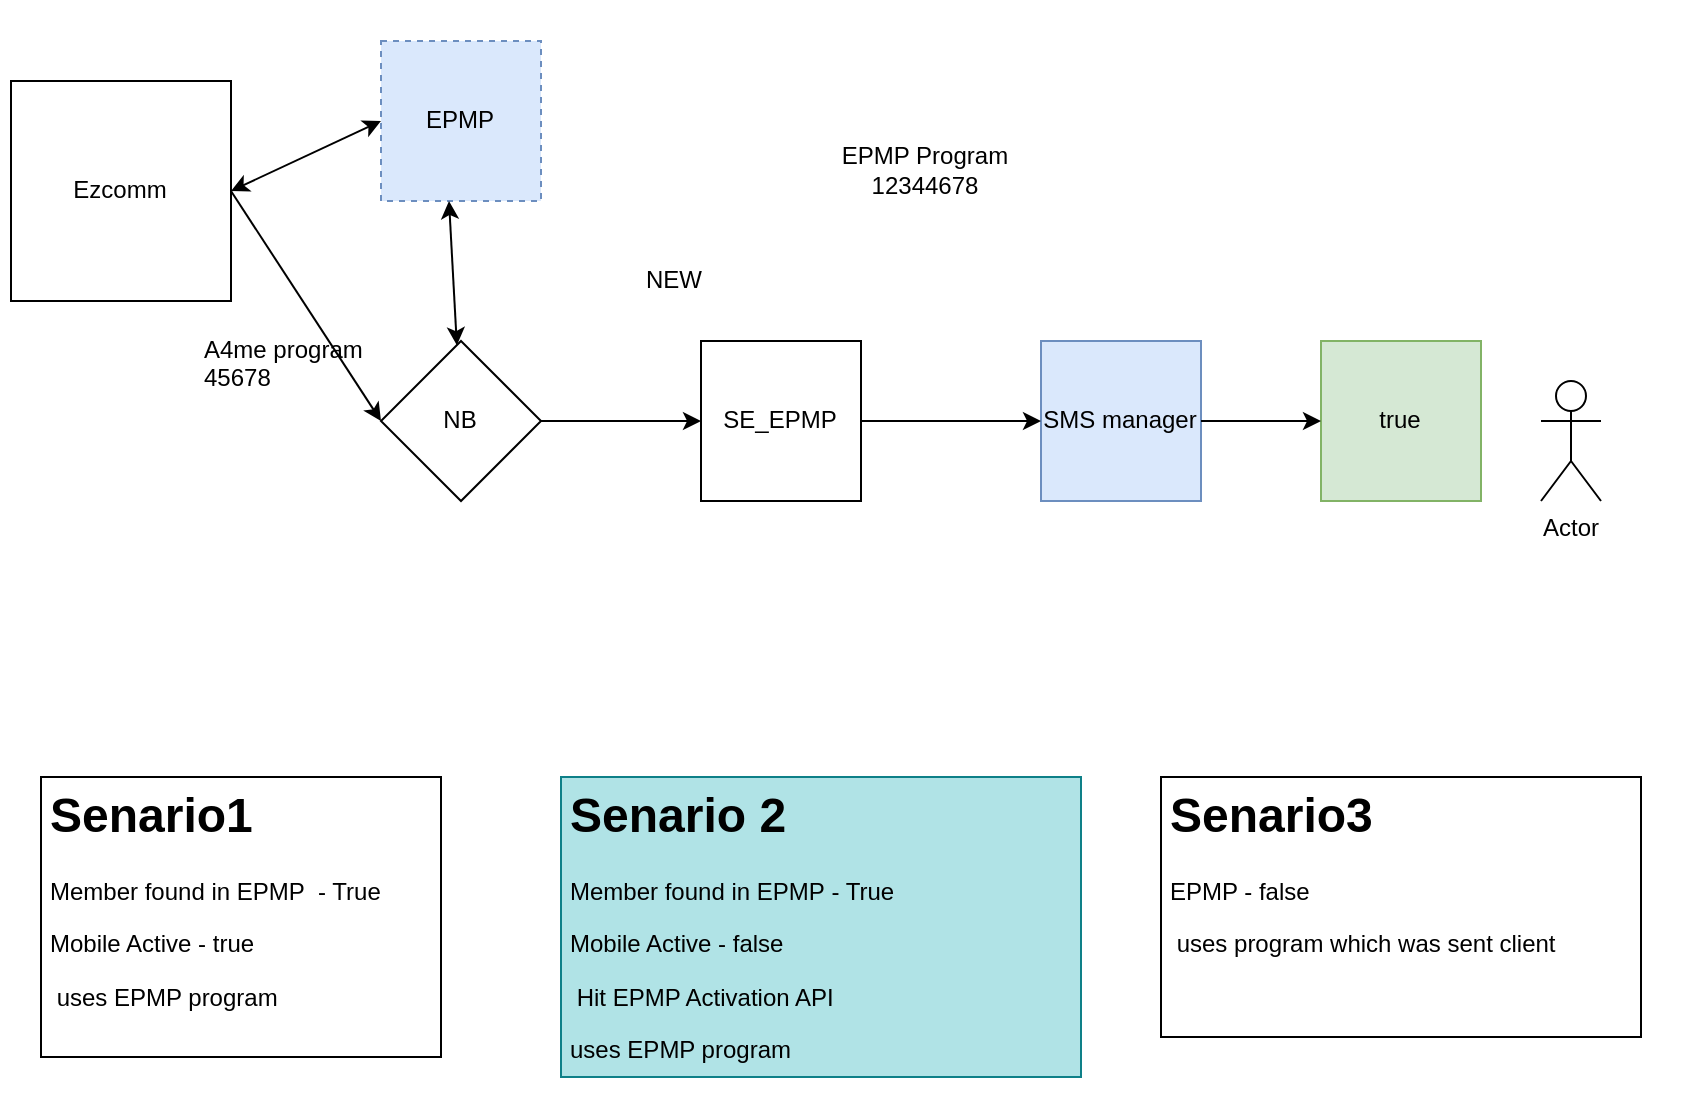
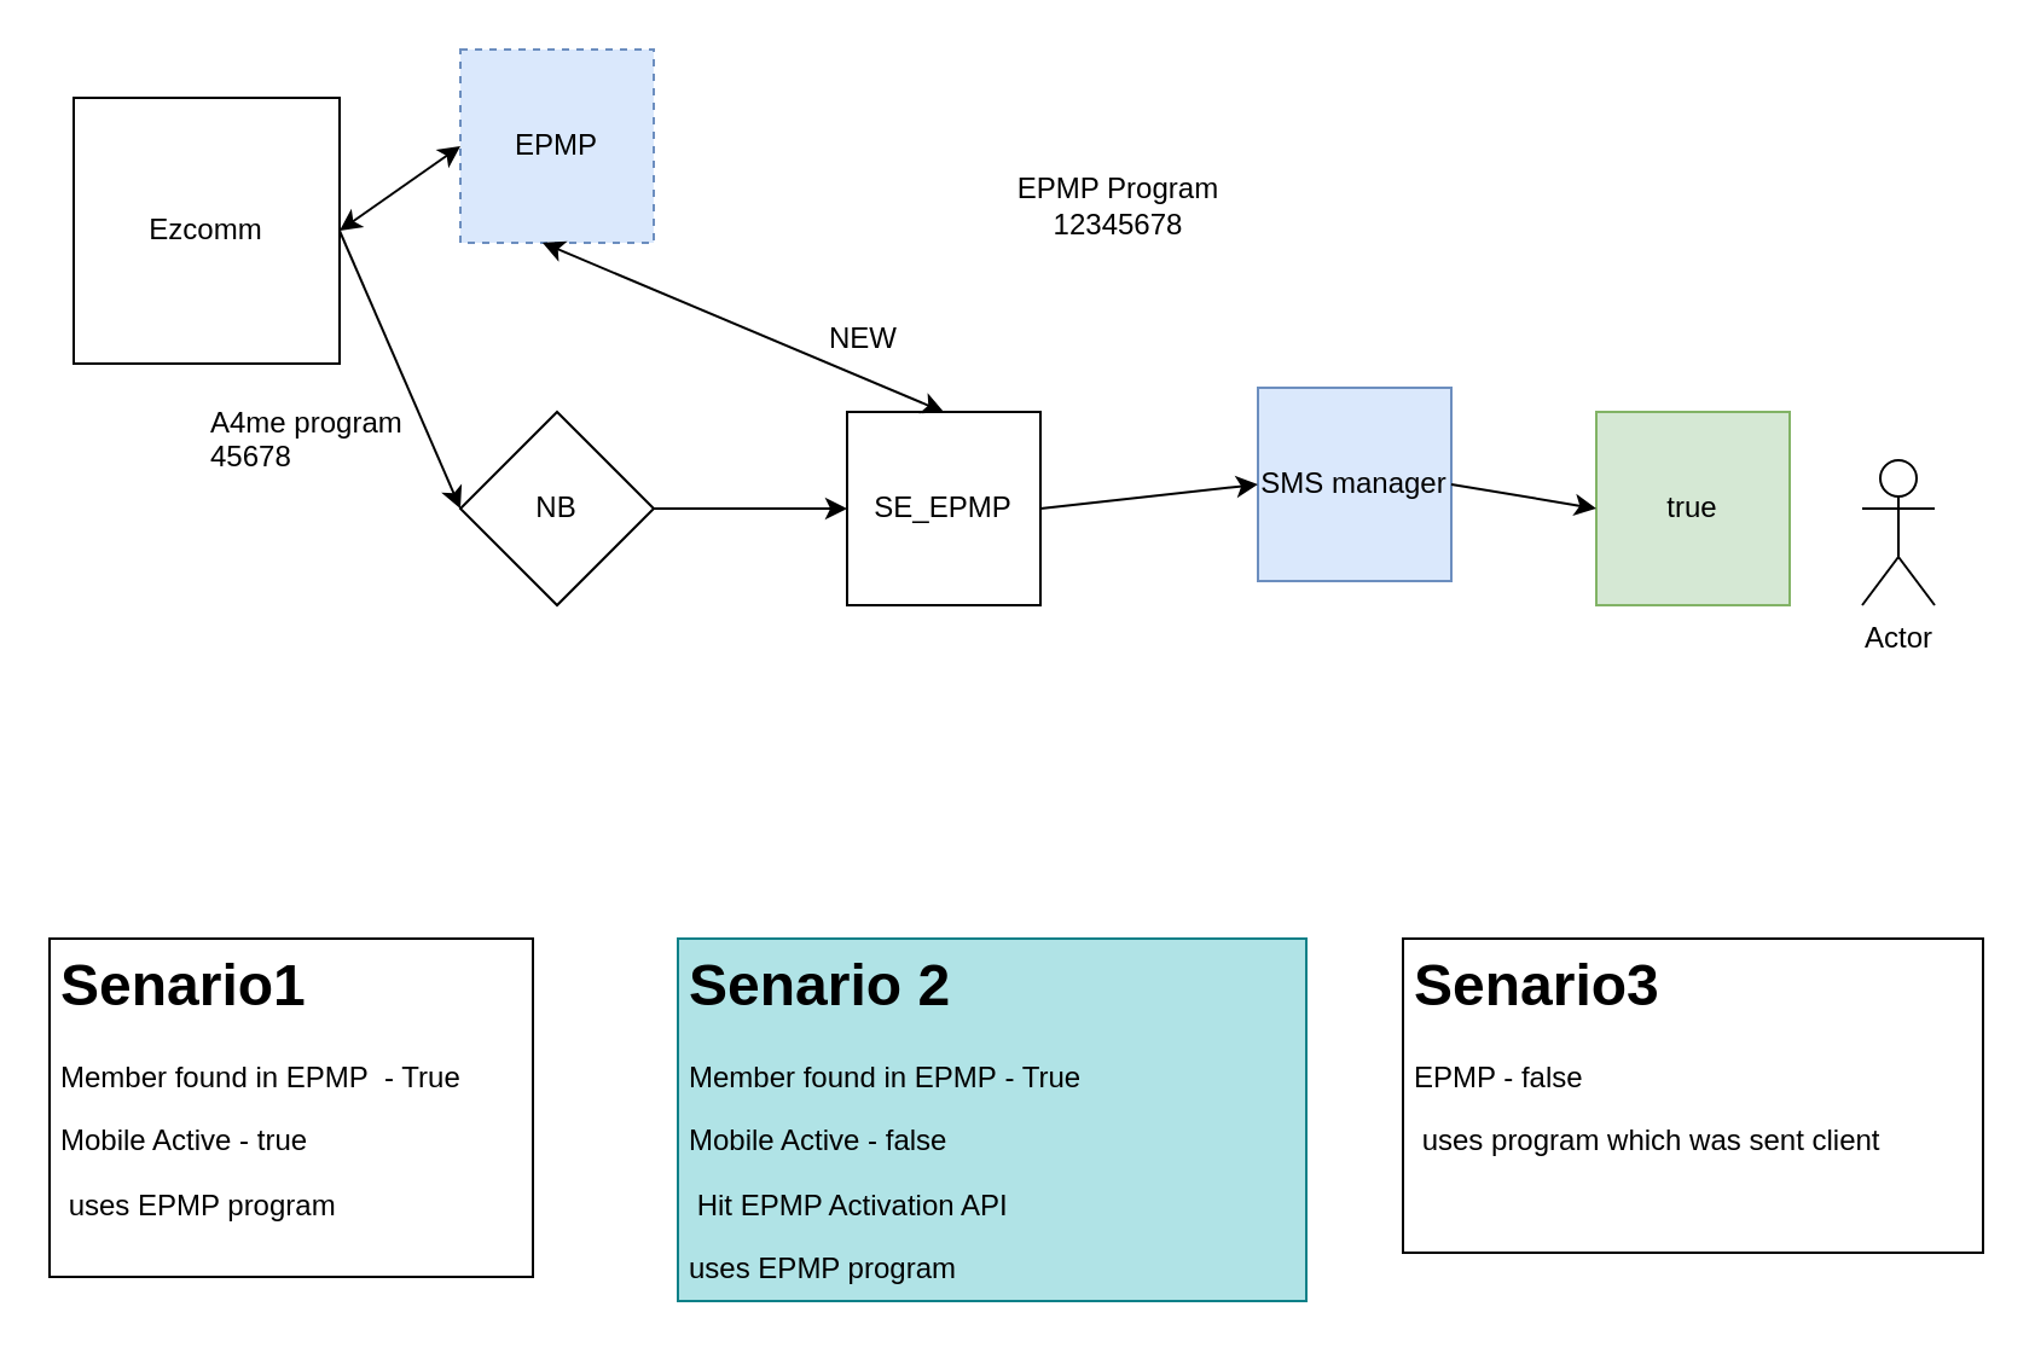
- <mxCell id="14" value="EPMP Program 12344678" style="text;html=1;strokeColor=none;fillColor=none;align=center;verticalAlign=middle;whiteSpace=wrap;rounded=0;" parent="1" vertex="1"><mxGeometry x="405" y="75" width="115" height="20" as="geometry" /></mxCell>
+ <mxCell id="14" value="EPMP Program 12345678" style="text;html=1;strokeColor=none;fillColor=none;align=center;verticalAlign=middle;whiteSpace=wrap;rounded=0;" parent="1" vertex="1"><mxGeometry x="405" y="75" width="115" height="20" as="geometry" /></mxCell>
- <mxCell id="7" value="Ezcomm" style="whiteSpace=wrap;html=1;aspect=fixed;" parent="1" vertex="1"><mxGeometry x="5" y="40" width="110" height="110" as="geometry" /></mxCell>
+ <mxCell id="7" value="Ezcomm" style="whiteSpace=wrap;html=1;aspect=fixed;" parent="1" vertex="1"><mxGeometry x="30" y="40" width="110" height="110" as="geometry" /></mxCell>
- <mxCell id="16" value="" style="endArrow=classic;startArrow=classic;html=1;exitX=0.425;exitY=1;exitDx=0;exitDy=0;exitPerimeter=0;" parent="1" source="2" target="3" edge="1"><mxGeometry width="50" height="50" relative="1" as="geometry"><mxPoint x="30" y="340" as="sourcePoint" /><mxPoint x="80" y="290" as="targetPoint" /></mxGeometry></mxCell>
+ <mxCell id="16" value="" style="endArrow=classic;startArrow=classic;html=1;entryX=0.5;entryY=0;entryDx=0;entryDy=0;exitX=0.425;exitY=1;exitDx=0;exitDy=0;exitPerimeter=0;" parent="1" source="2" target="4" edge="1"><mxGeometry width="50" height="50" relative="1" as="geometry"><mxPoint x="30" y="340" as="sourcePoint" /><mxPoint x="80" y="290" as="targetPoint" /></mxGeometry></mxCell>
- <mxCell id="17" value="NEW" style="text;html=1;resizable=0;points=[];autosize=1;align=left;verticalAlign=top;spacingTop=-4;" parent="1" vertex="1"><mxGeometry x="321" y="130" width="40" height="20" as="geometry" /></mxCell>
+ <mxCell id="17" value="NEW" style="text;html=1;resizable=0;points=[];autosize=1;align=left;verticalAlign=top;spacingTop=-4;" parent="1" vertex="1"><mxGeometry x="341" y="130" width="40" height="20" as="geometry" /></mxCell>
- <mxCell id="15" value="A4me program&lt;br&gt;45678" style="text;html=1;resizable=0;points=[];autosize=1;align=left;verticalAlign=top;spacingTop=-4;" parent="1" vertex="1"><mxGeometry x="100" y="165" width="90" height="30" as="geometry" /></mxCell>
+ <mxCell id="15" value="A4me program&lt;br&gt;45678" style="text;html=1;resizable=0;points=[];autosize=1;align=left;verticalAlign=top;spacingTop=-4;" parent="1" vertex="1"><mxGeometry x="85" y="165" width="90" height="30" as="geometry" /></mxCell>
- <mxCell id="5" value="SMS manager" style="whiteSpace=wrap;html=1;aspect=fixed;fillColor=#dae8fc;strokeColor=#6c8ebf;" parent="1" vertex="1"><mxGeometry x="520" y="170" width="80" height="80" as="geometry" /></mxCell>
+ <mxCell id="5" value="SMS manager" style="whiteSpace=wrap;html=1;aspect=fixed;fillColor=#dae8fc;strokeColor=#6c8ebf;" parent="1" vertex="1"><mxGeometry x="520" y="160" width="80" height="80" as="geometry" /></mxCell>
